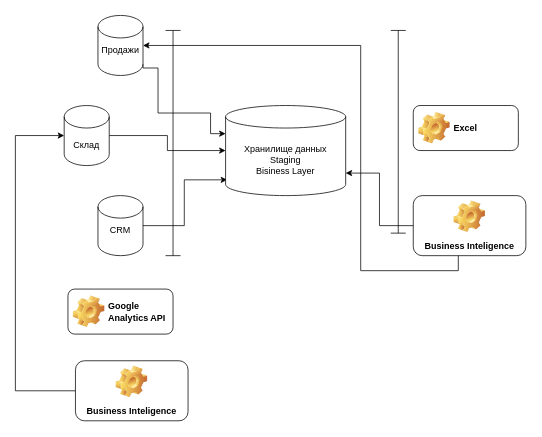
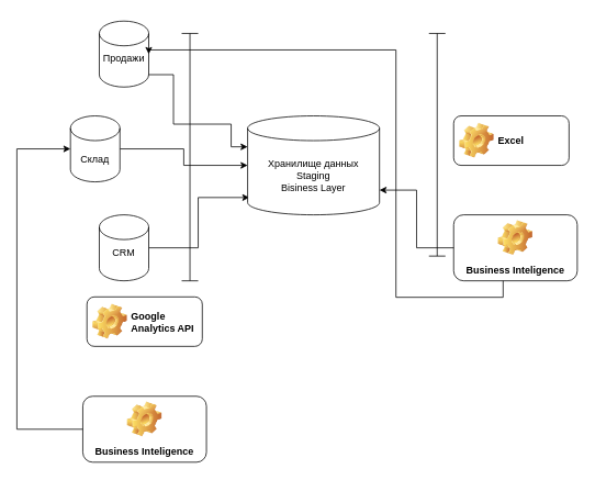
- <mxCell id="2" value="&lt;div&gt;Продажи&lt;/div&gt;&lt;div&gt;&lt;br&gt;&lt;/div&gt;" style="shape=cylinder3;whiteSpace=wrap;html=1;boundedLbl=1;backgroundOutline=1;size=15;" parent="1" vertex="1"><mxGeometry x="130" y="20" width="60" height="80" as="geometry" /></mxCell>
+ <mxCell id="2" value="&lt;div&gt;Продажи&lt;/div&gt;&lt;div&gt;&lt;br&gt;&lt;/div&gt;" style="shape=cylinder3;whiteSpace=wrap;html=1;boundedLbl=1;backgroundOutline=1;size=15;" parent="1" vertex="1"><mxGeometry x="120" y="25" width="60" height="80" as="geometry" /></mxCell>
- <mxCell id="6" value="&lt;div&gt;CRM&lt;/div&gt;&lt;div&gt;&lt;br&gt;&lt;/div&gt;" style="shape=cylinder3;whiteSpace=wrap;html=1;boundedLbl=1;backgroundOutline=1;size=15;" parent="1" vertex="1"><mxGeometry x="130" y="260" width="60" height="80" as="geometry" /></mxCell>
+ <mxCell id="6" value="&lt;div&gt;CRM&lt;/div&gt;&lt;div&gt;&lt;br&gt;&lt;/div&gt;" style="shape=cylinder3;whiteSpace=wrap;html=1;boundedLbl=1;backgroundOutline=1;size=15;" parent="1" vertex="1"><mxGeometry x="120" y="260" width="60" height="80" as="geometry" /></mxCell>
- <mxCell id="7" value="&lt;div&gt;Google Analytics API&lt;/div&gt;" style="label;whiteSpace=wrap;html=1;image=img/clipart/Gear_128x128.png" vertex="1" parent="1"><mxGeometry x="90" y="384.5" width="140" height="60" as="geometry" /></mxCell>
+ <mxCell id="7" value="&lt;div&gt;Google Analytics API&lt;/div&gt;" style="label;whiteSpace=wrap;html=1;image=img/clipart/Gear_128x128.png" vertex="1" parent="1"><mxGeometry x="105" y="359.5" width="140" height="60" as="geometry" /></mxCell>
